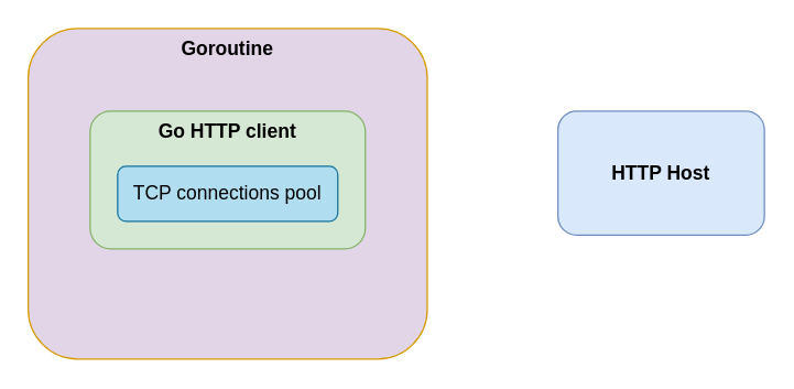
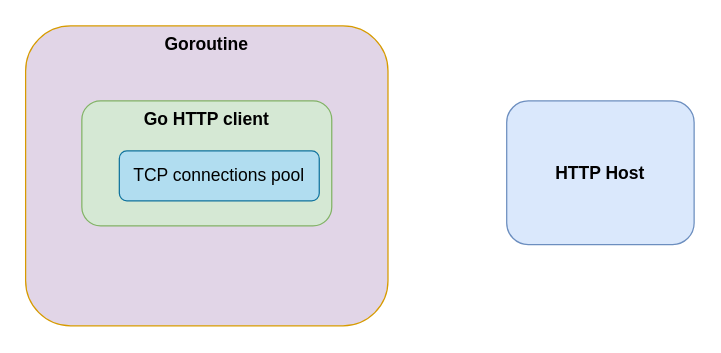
- <mxCell id="5" value="HTTP Host" style="rounded=1;whiteSpace=wrap;html=1;fontSize=14;verticalAlign=middle;fillColor=#dae8fc;strokeColor=#6c8ebf;fontStyle=1" vertex="1" parent="1"><mxGeometry x="405" y="80" width="150" height="90" as="geometry" /></mxCell>
+ <mxCell id="5" value="HTTP Host" style="rounded=1;whiteSpace=wrap;html=1;fontSize=14;verticalAlign=middle;fillColor=#dae8fc;strokeColor=#6c8ebf;fontStyle=1" vertex="1" parent="1"><mxGeometry x="405" y="80" width="150" height="115" as="geometry" /></mxCell>
- <mxCell id="4" value="TCP connections pool" style="rounded=1;whiteSpace=wrap;html=1;fontSize=14;fillColor=#b1ddf0;strokeColor=#10739e;" vertex="1" parent="1"><mxGeometry x="85" y="120" width="160" height="40" as="geometry" /></mxCell>
+ <mxCell id="4" value="TCP connections pool" style="rounded=1;whiteSpace=wrap;html=1;fontSize=14;fillColor=#b1ddf0;strokeColor=#10739e;" vertex="1" parent="1"><mxGeometry x="95" y="120" width="160" height="40" as="geometry" /></mxCell>
